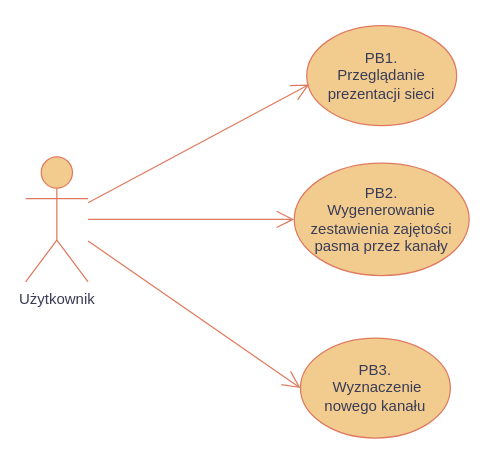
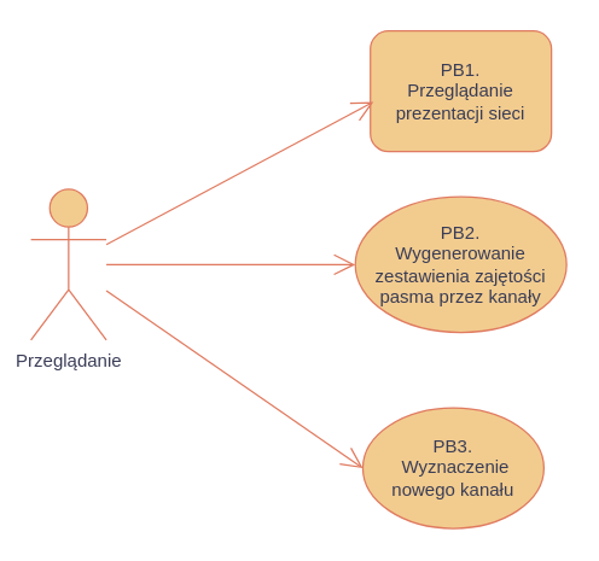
- <mxCell id="2" value="&lt;div&gt;PB1.&lt;/div&gt;&lt;div&gt;Przeglądanie prezentacji sieci&lt;/div&gt;" style="ellipse;whiteSpace=wrap;html=1;labelBackgroundColor=none;fillColor=#F2CC8F;strokeColor=#E07A5F;fontColor=#393C56;" parent="1" vertex="1"><mxGeometry x="245" y="20" width="120" height="80" as="geometry" /></mxCell>
+ <mxCell id="2" value="&lt;div&gt;PB1.&lt;/div&gt;&lt;div&gt;Przeglądanie prezentacji sieci&lt;/div&gt;" style="whiteSpace=wrap;html=1;labelBackgroundColor=none;fillColor=#F2CC8F;strokeColor=#E07A5F;fontColor=#393C56;rounded=1;" parent="1" vertex="1"><mxGeometry x="245" y="20" width="120" height="80" as="geometry" /></mxCell>
- <mxCell id="5" value="Użytkownik" style="shape=umlActor;verticalLabelPosition=bottom;verticalAlign=top;html=1;outlineConnect=0;labelBackgroundColor=none;fillColor=#F2CC8F;strokeColor=#E07A5F;fontColor=#393C56;" parent="1" vertex="1"><mxGeometry x="20" y="125" width="50" height="100" as="geometry" /></mxCell>
+ <mxCell id="5" value="Przeglądanie" style="shape=umlActor;verticalLabelPosition=bottom;verticalAlign=top;html=1;outlineConnect=0;labelBackgroundColor=none;fillColor=#F2CC8F;strokeColor=#E07A5F;fontColor=#393C56;" parent="1" vertex="1"><mxGeometry x="20" y="125" width="50" height="100" as="geometry" /></mxCell>
